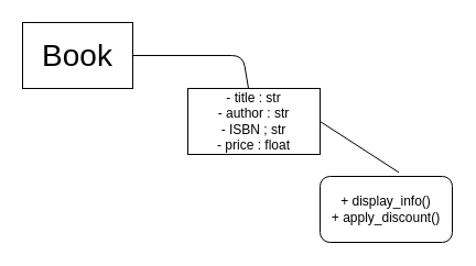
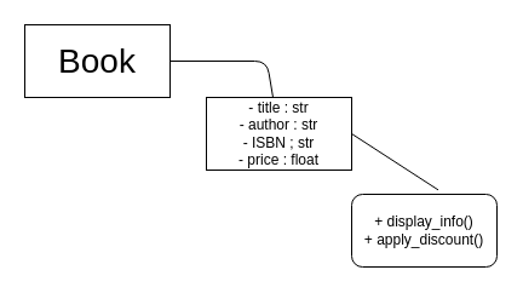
- <mxCell id="3" value="&lt;font style=&quot;font-size: 28px;&quot;&gt;Book&lt;/font&gt;" style="rounded=0;whiteSpace=wrap;html=1;strokeColor=default;" vertex="1" parent="1"><mxGeometry x="20" y="20" width="100" height="60" as="geometry" /></mxCell>
+ <mxCell id="3" value="&lt;font style=&quot;font-size: 28px;&quot;&gt;Book&lt;/font&gt;" style="rounded=0;whiteSpace=wrap;html=1;strokeColor=default;" vertex="1" parent="1"><mxGeometry x="20" y="20" width="120" height="60" as="geometry" /></mxCell>
